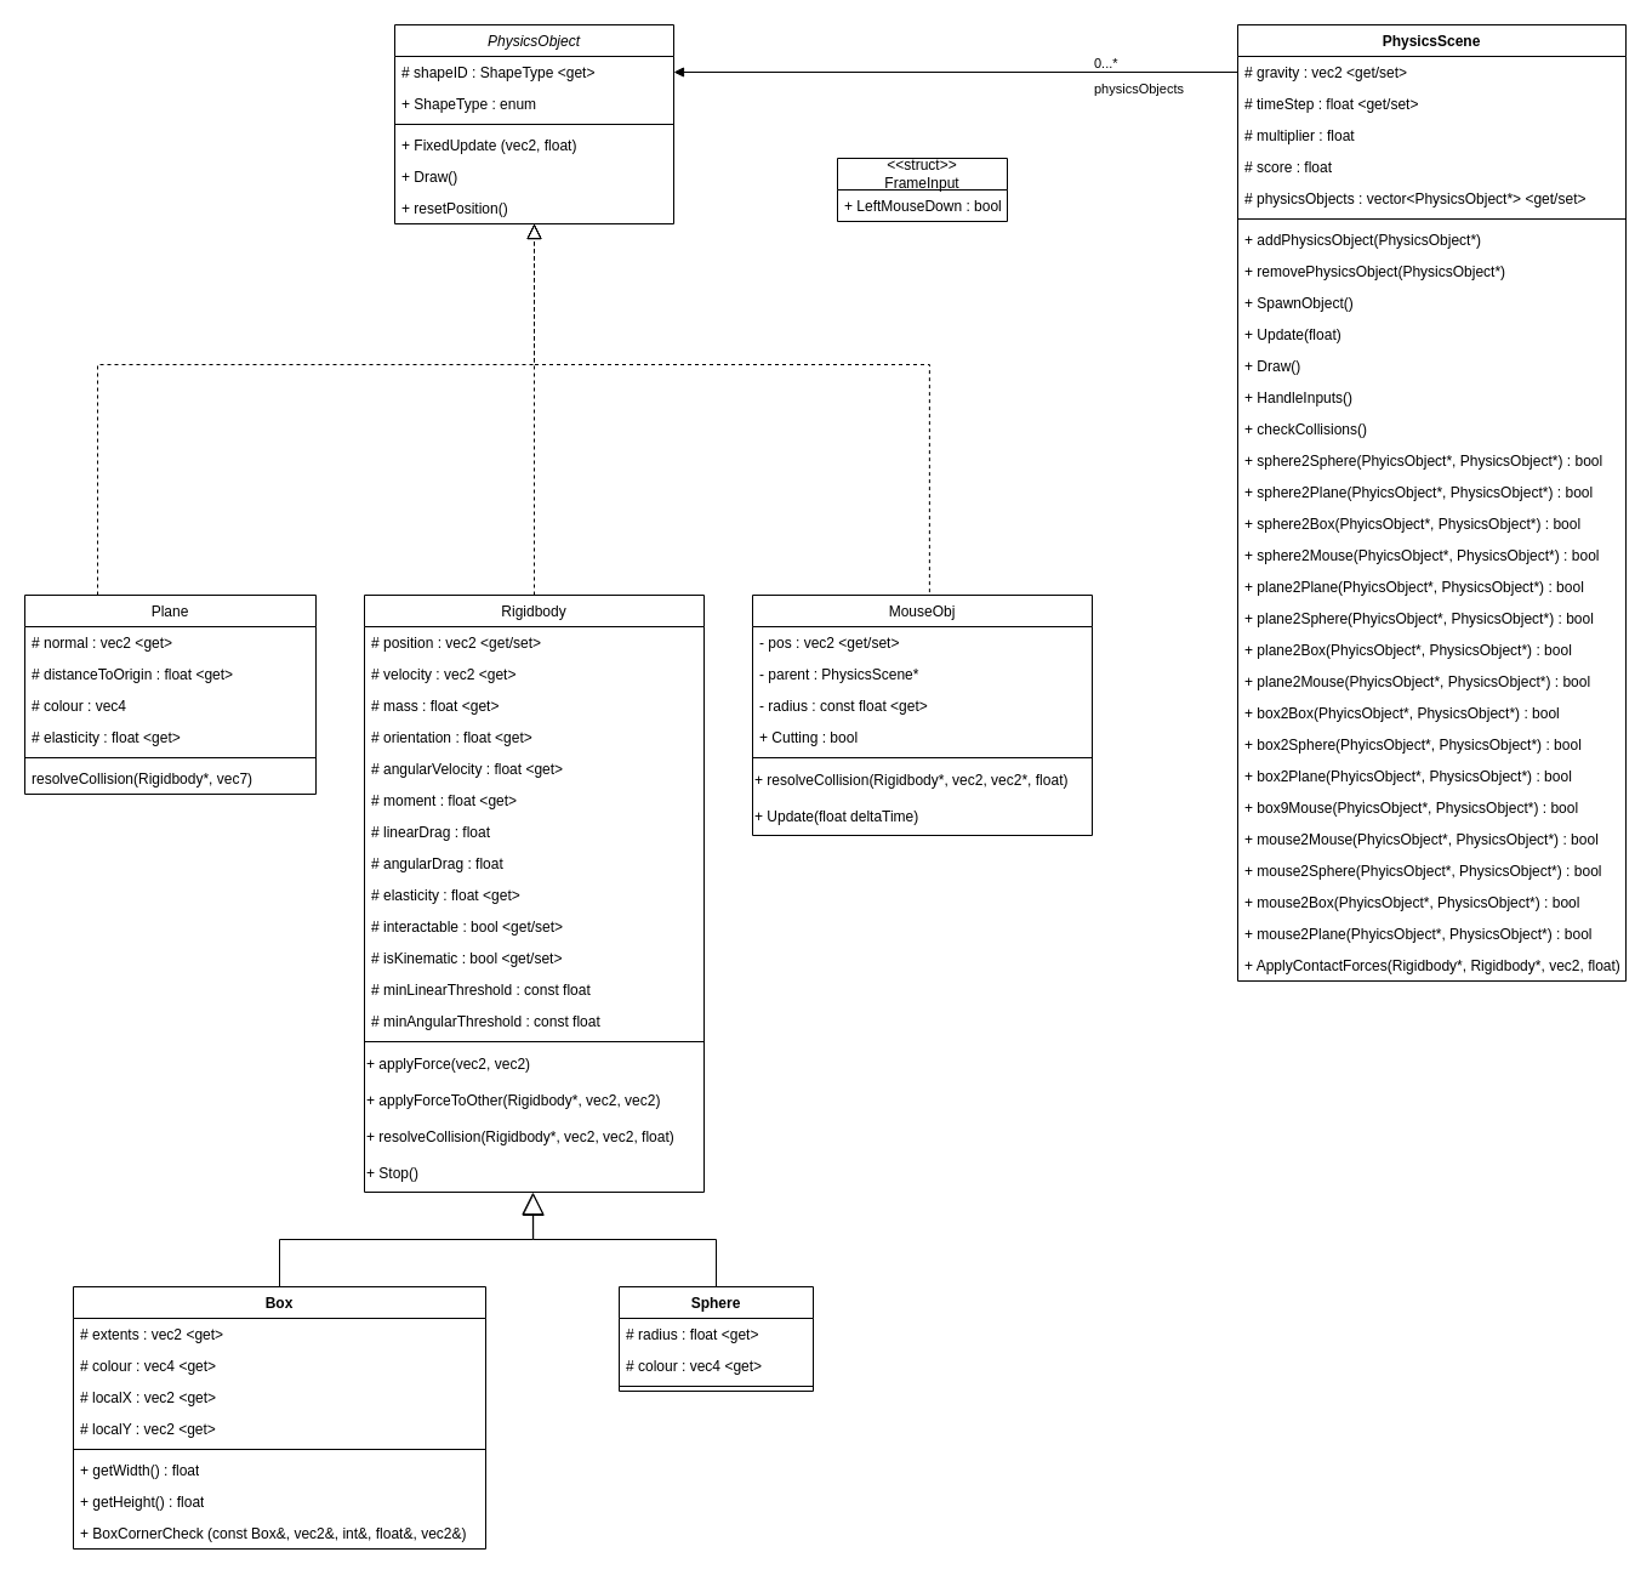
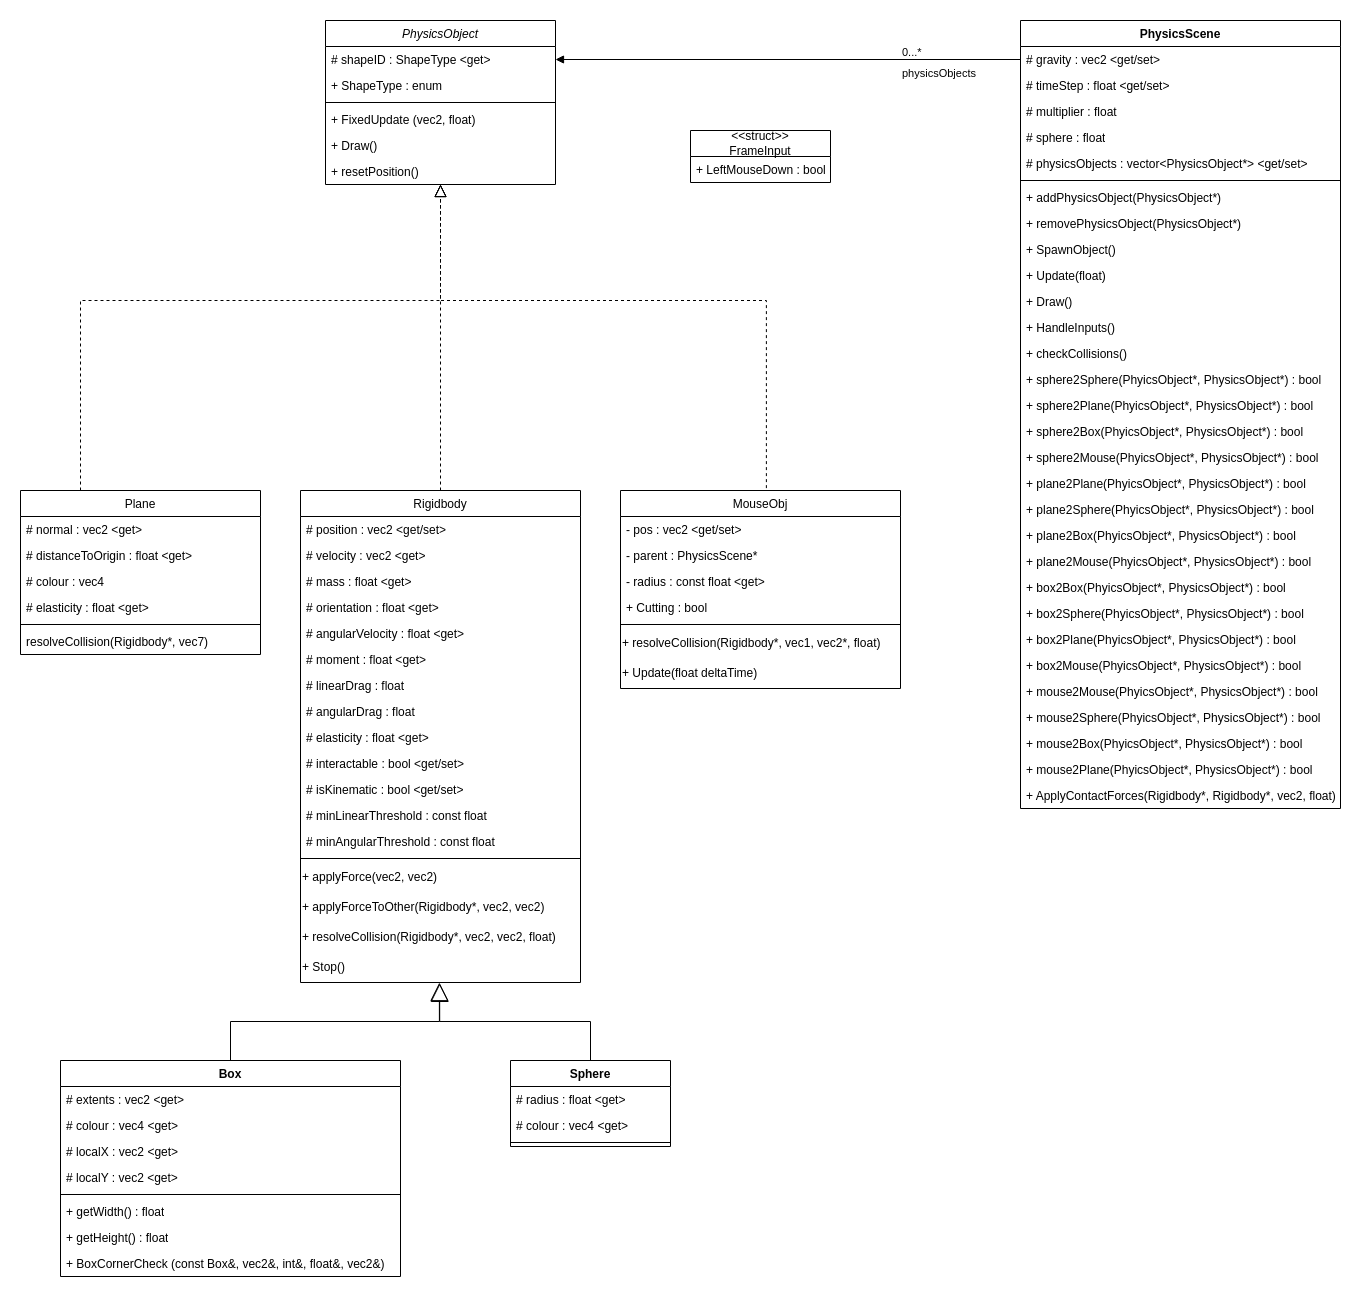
- <mxCell id="50" value="# score : float" style="text;strokeColor=none;fillColor=none;align=left;verticalAlign=top;spacingLeft=4;spacingRight=4;overflow=hidden;rotatable=0;points=[[0,0.5],[1,0.5]];portConstraint=eastwest;whiteSpace=wrap;html=1;" vertex="1" parent="46"><mxGeometry y="104" width="320" height="26" as="geometry" /></mxCell>
+ <mxCell id="50" value="# sphere : float" style="text;strokeColor=none;fillColor=none;align=left;verticalAlign=top;spacingLeft=4;spacingRight=4;overflow=hidden;rotatable=0;points=[[0,0.5],[1,0.5]];portConstraint=eastwest;whiteSpace=wrap;html=1;" vertex="1" parent="46"><mxGeometry y="104" width="320" height="26" as="geometry" /></mxCell>
- <mxCell id="43" value="+ resolveCollision(Rigidbody*, vec2, vec2*, float)" style="text;html=1;align=left;verticalAlign=middle;resizable=0;points=[];autosize=1;strokeColor=none;fillColor=none;" vertex="1" parent="37"><mxGeometry y="138" width="280" height="30" as="geometry" /></mxCell>
+ <mxCell id="43" value="+ resolveCollision(Rigidbody*, vec1, vec2*, float)" style="text;html=1;align=left;verticalAlign=middle;resizable=0;points=[];autosize=1;strokeColor=none;fillColor=none;" vertex="1" parent="37"><mxGeometry y="138" width="280" height="30" as="geometry" /></mxCell>
- <mxCell id="71" value="+ box9Mouse(PhyicsObject*, PhysicsObject*)&amp;nbsp;: bool" style="text;strokeColor=none;fillColor=none;align=left;verticalAlign=top;spacingLeft=4;spacingRight=4;overflow=hidden;rotatable=0;points=[[0,0.5],[1,0.5]];portConstraint=eastwest;whiteSpace=wrap;html=1;" vertex="1" parent="46"><mxGeometry y="632" width="320" height="26" as="geometry" /></mxCell>
+ <mxCell id="71" value="+ box2Mouse(PhyicsObject*, PhysicsObject*)&amp;nbsp;: bool" style="text;strokeColor=none;fillColor=none;align=left;verticalAlign=top;spacingLeft=4;spacingRight=4;overflow=hidden;rotatable=0;points=[[0,0.5],[1,0.5]];portConstraint=eastwest;whiteSpace=wrap;html=1;" vertex="1" parent="46"><mxGeometry y="632" width="320" height="26" as="geometry" /></mxCell>
